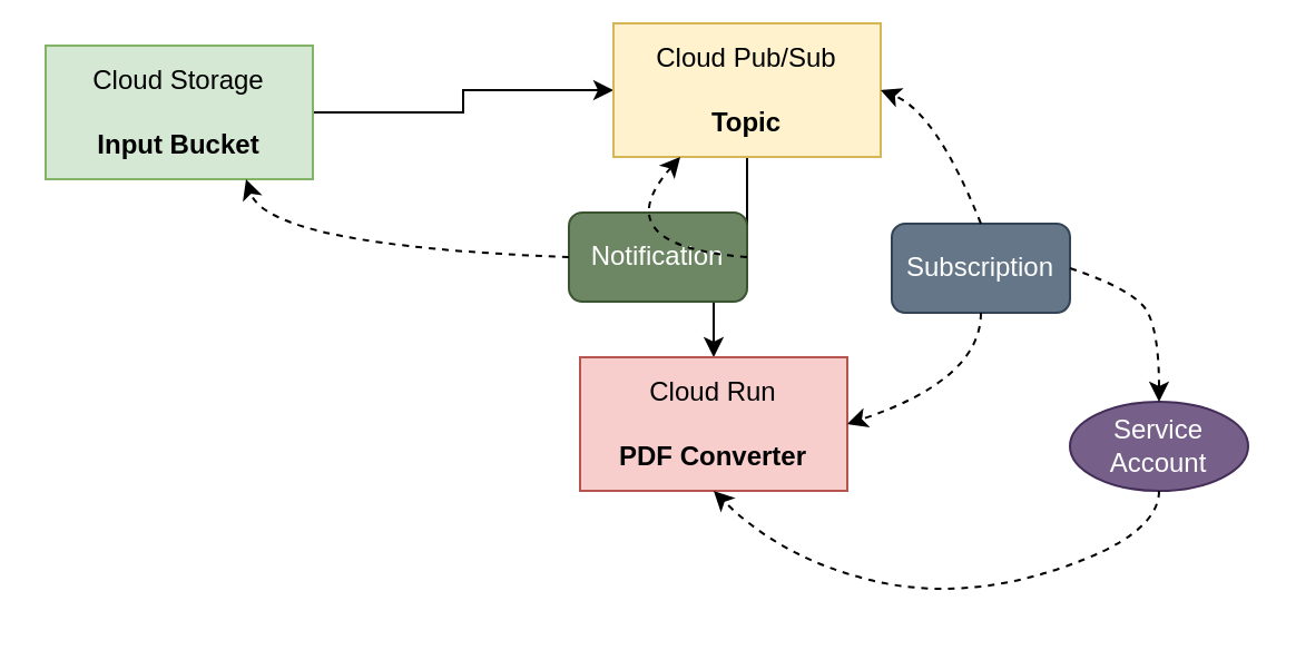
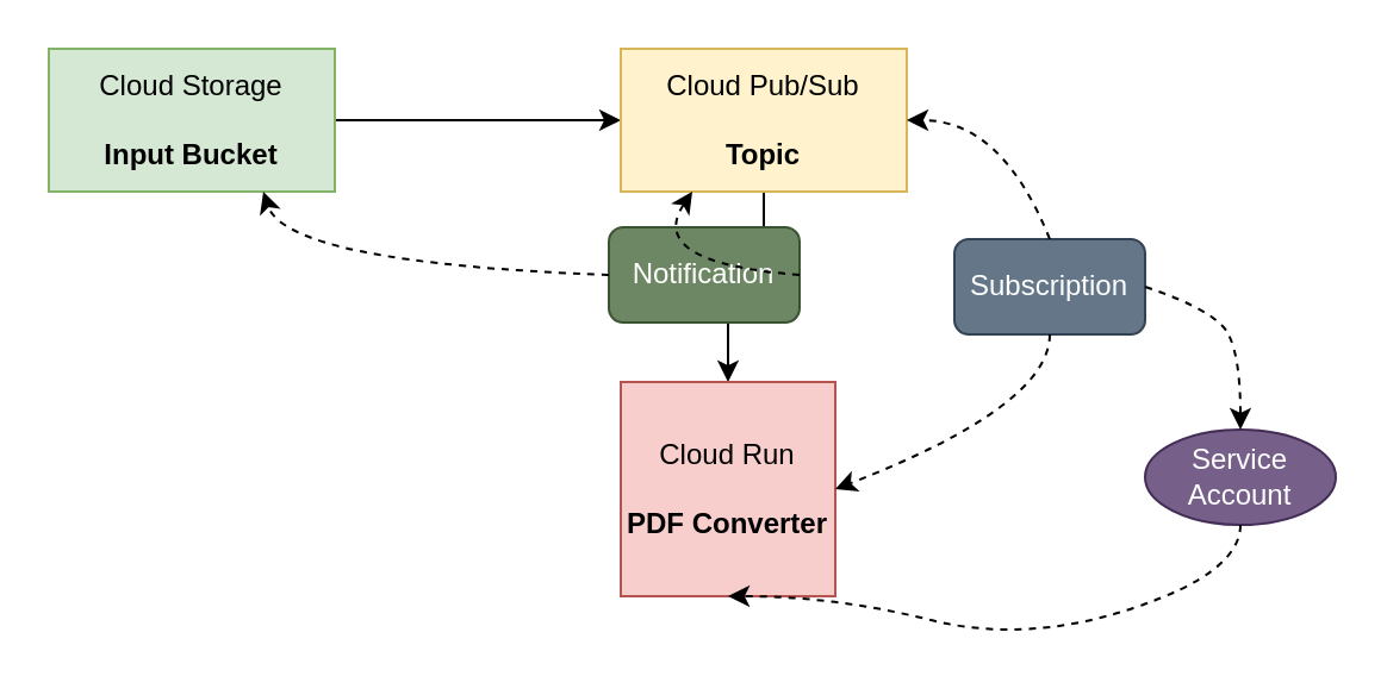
- <mxCell id="5" value="Cloud Pub/Sub&lt;br&gt;&lt;br&gt;&lt;b&gt;Topic&lt;/b&gt;" style="rounded=0;whiteSpace=wrap;html=1;fillColor=#fff2cc;strokeColor=#d6b656;" vertex="1" parent="1"><mxGeometry x="275" y="10" width="120" height="60" as="geometry" /></mxCell>
+ <mxCell id="5" value="Cloud Pub/Sub&lt;br&gt;&lt;br&gt;&lt;b&gt;Topic&lt;/b&gt;" style="rounded=0;whiteSpace=wrap;html=1;fillColor=#fff2cc;strokeColor=#d6b656;" vertex="1" parent="1"><mxGeometry x="260" width="120" height="60" as="geometry" y="20" /></mxCell>
- <mxCell id="6" value="Cloud Run&lt;br&gt;&lt;br&gt;&lt;b&gt;PDF Converter&lt;/b&gt;" style="rounded=0;whiteSpace=wrap;html=1;fillColor=#f8cecc;strokeColor=#b85450;" vertex="1" parent="1"><mxGeometry x="260" y="160" width="120" height="60" as="geometry" /></mxCell>
+ <mxCell id="6" value="Cloud Run&lt;br&gt;&lt;br&gt;&lt;b&gt;PDF Converter&lt;/b&gt;" style="rounded=0;whiteSpace=wrap;html=1;fillColor=#f8cecc;strokeColor=#b85450;" vertex="1" parent="1"><mxGeometry x="260" y="160" width="90" height="90" as="geometry" /></mxCell>
